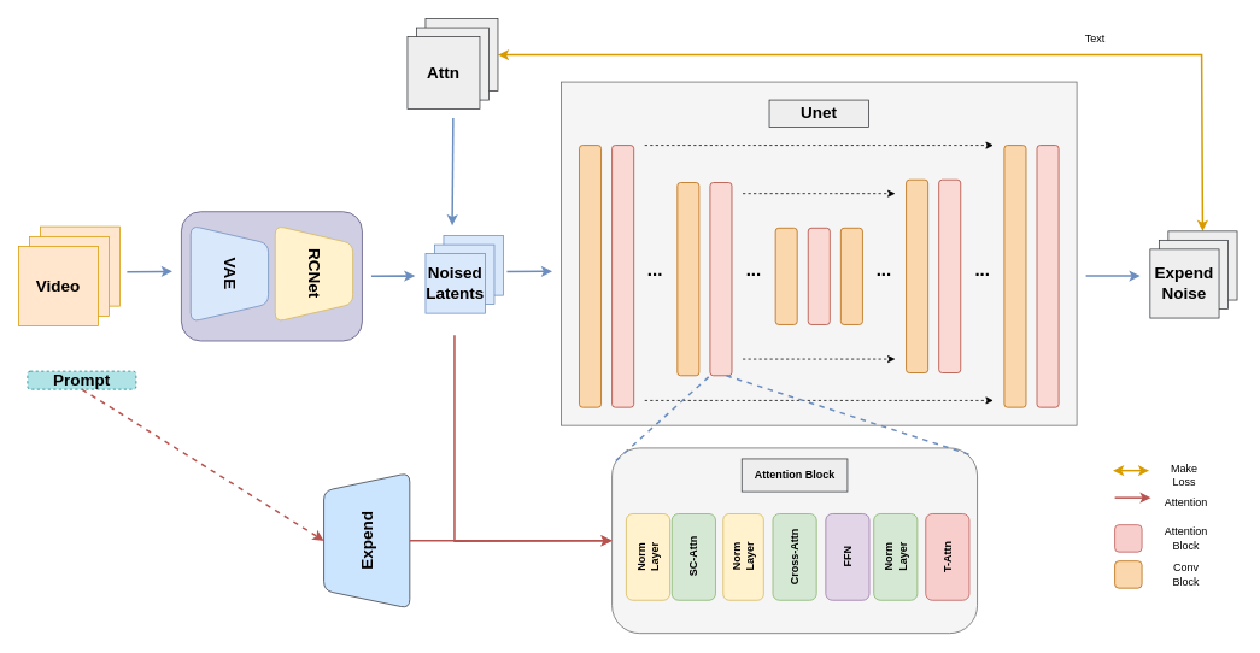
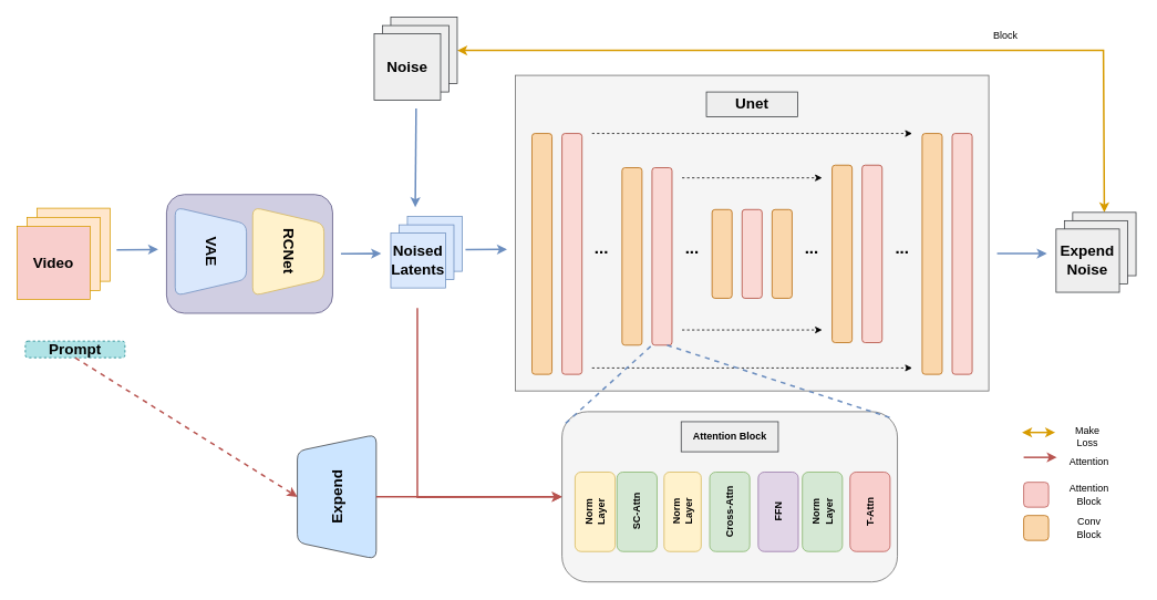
- <mxCell id="80" value="Text" style="text;html=1;align=center;verticalAlign=middle;resizable=0;points=[];autosize=1;strokeColor=none;fillColor=none;" vertex="1" parent="1"><mxGeometry x="1185" y="28" width="50" height="30" as="geometry" /></mxCell>
+ <mxCell id="80" value="Block" style="text;html=1;align=center;verticalAlign=middle;resizable=0;points=[];autosize=1;strokeColor=none;fillColor=none;" vertex="1" parent="1"><mxGeometry x="1185" y="28" width="50" height="30" as="geometry" /></mxCell>
- <mxCell id="59" value="&lt;b&gt;&lt;font style=&quot;font-size: 18px;&quot;&gt;Attn&lt;/font&gt;&lt;/b&gt;" style="whiteSpace=wrap;html=1;aspect=fixed;fillColor=#eeeeee;strokeColor=#36393d;" parent="56" vertex="1"><mxGeometry y="20" width="80" height="80" as="geometry" /></mxCell>
+ <mxCell id="59" value="&lt;b&gt;&lt;font style=&quot;font-size: 18px;&quot;&gt;Noise&lt;/font&gt;&lt;/b&gt;" style="whiteSpace=wrap;html=1;aspect=fixed;fillColor=#eeeeee;strokeColor=#36393d;" parent="56" vertex="1"><mxGeometry y="20" width="80" height="80" as="geometry" /></mxCell>
- <mxCell id="10" value="&lt;b&gt;&lt;font style=&quot;font-size: 18px;&quot;&gt;Video&lt;/font&gt;&lt;/b&gt;" style="whiteSpace=wrap;html=1;aspect=fixed;fillColor=#ffe6cc;strokeColor=#d79b00;container=0;" parent="7" vertex="1"><mxGeometry y="22" width="88" height="88" as="geometry" /></mxCell>
+ <mxCell id="10" value="&lt;b&gt;&lt;font style=&quot;font-size: 18px;&quot;&gt;Video&lt;/font&gt;&lt;/b&gt;" style="whiteSpace=wrap;html=1;aspect=fixed;fillColor=#f8cecc;strokeColor=#d79b00;container=0;" parent="7" vertex="1"><mxGeometry y="22" width="88" height="88" as="geometry" /></mxCell>
